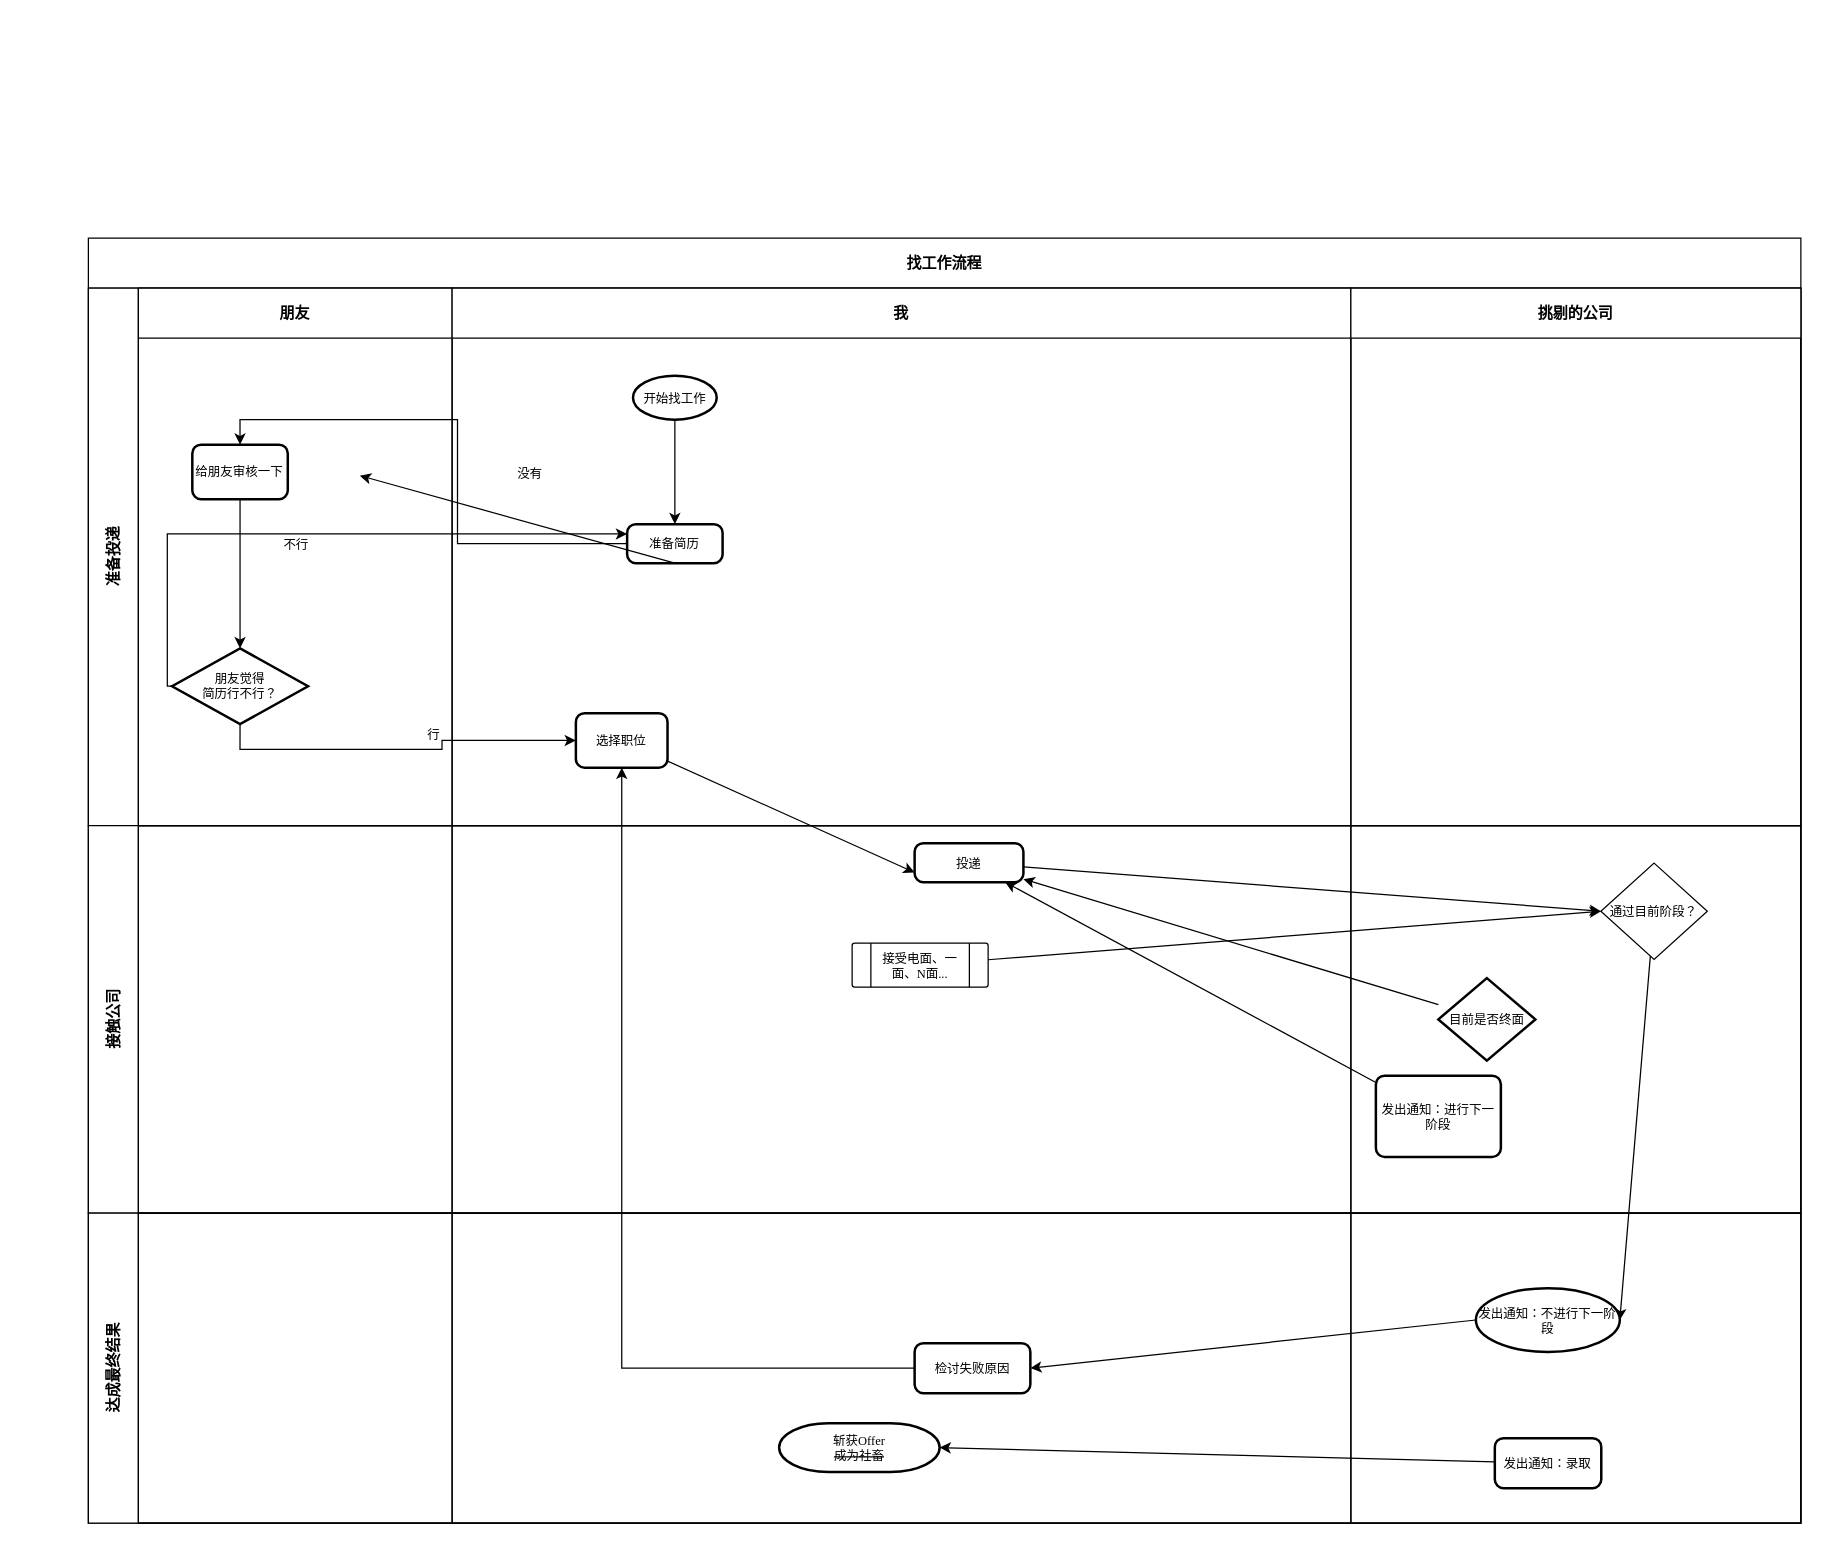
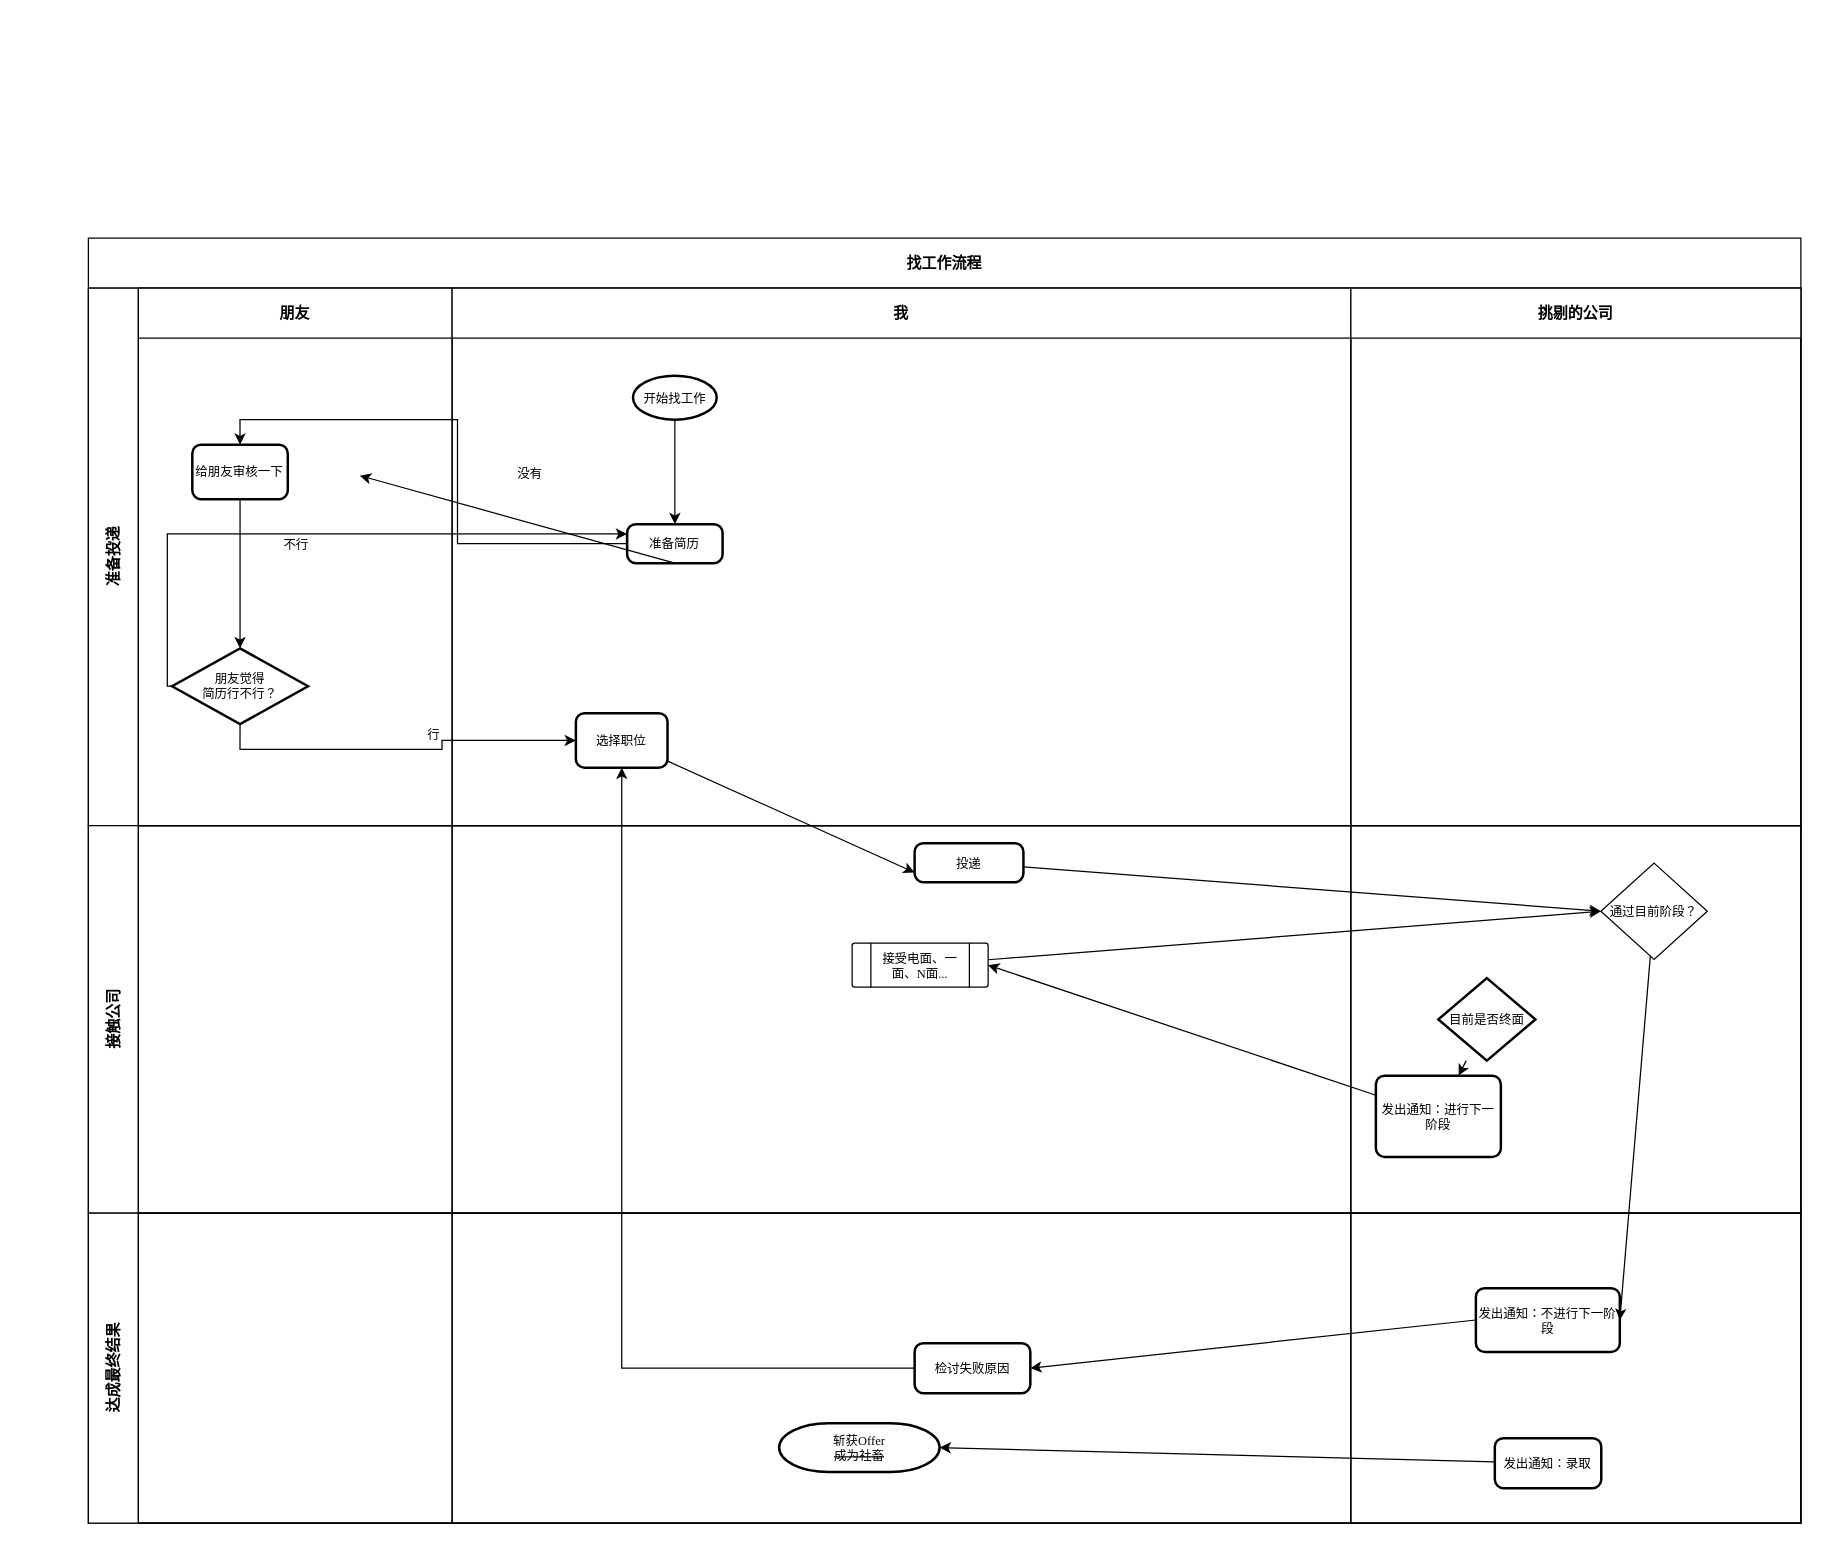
- <mxCell id="26" style="edgeStyle=none;rounded=0;orthogonalLoop=1;jettySize=auto;html=1;" edge="1" parent="25" source="28" target="23"><mxGeometry relative="1" as="geometry" /></mxCell>
+ <mxCell id="26" style="edgeStyle=none;rounded=0;orthogonalLoop=1;jettySize=auto;html=1;" edge="1" parent="25" source="28" target="29"><mxGeometry relative="1" as="geometry" /></mxCell>
- <mxCell id="32" style="edgeStyle=none;rounded=0;orthogonalLoop=1;jettySize=auto;html=1;fontSize=10;" edge="1" parent="19" source="29" target="23"><mxGeometry relative="1" as="geometry" /></mxCell>
+ <mxCell id="32" style="edgeStyle=none;rounded=0;orthogonalLoop=1;jettySize=auto;html=1;entryX=1;entryY=0.5;entryDx=0;entryDy=0;fontSize=10;" edge="1" parent="19" source="29" target="24"><mxGeometry relative="1" as="geometry" /></mxCell>
- <mxCell id="39" value="发出通知：不进行下一阶段" style="ellipse;whiteSpace=wrap;html=1;absoluteArcSize=1;arcSize=14;strokeWidth=2;fontSize=10;" vertex="1" parent="38"><mxGeometry x="100.0" y="60" width="115.16" height="51" as="geometry" /></mxCell>
+ <mxCell id="39" value="发出通知：不进行下一阶段" style="rounded=1;whiteSpace=wrap;html=1;absoluteArcSize=1;arcSize=14;strokeWidth=2;fontSize=10;" vertex="1" parent="38"><mxGeometry x="100.0" y="60" width="115.16" height="51" as="geometry" /></mxCell>
